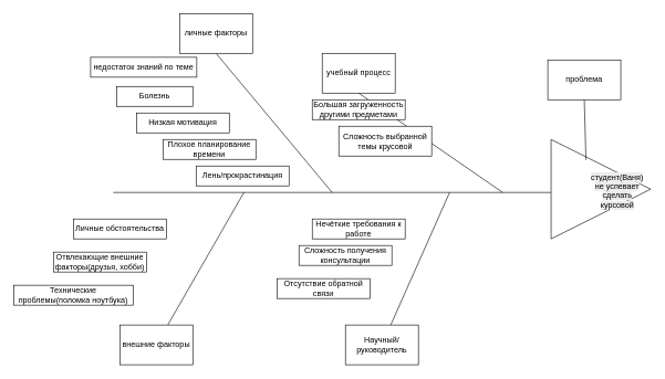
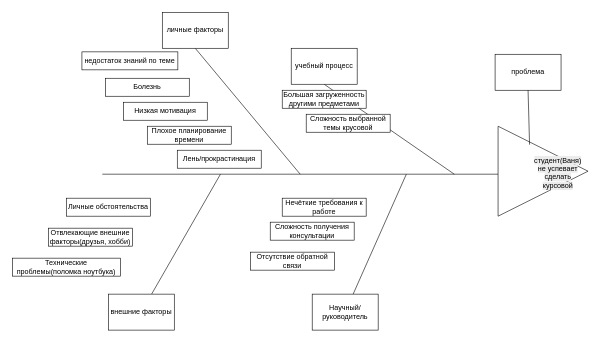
- <mxCell id="19" value="Болезнь" style="rounded=0;whiteSpace=wrap;html=1;" vertex="1" parent="1"><mxGeometry x="175" y="130" width="115" height="30" as="geometry" /></mxCell>
+ <mxCell id="19" value="Болезнь" style="rounded=0;whiteSpace=wrap;html=1;" vertex="1" parent="1"><mxGeometry x="175" y="130" width="140" height="30" as="geometry" /></mxCell>
- <mxCell id="14" value="Сложность выбранной темы крусовой" style="rounded=0;whiteSpace=wrap;html=1;" vertex="1" parent="1"><mxGeometry x="510" y="190" width="140" height="45" as="geometry" /></mxCell>
+ <mxCell id="14" value="Сложность выбранной темы крусовой" style="rounded=0;whiteSpace=wrap;html=1;" vertex="1" parent="1"><mxGeometry x="510" y="190" width="140" height="30" as="geometry" /></mxCell>
